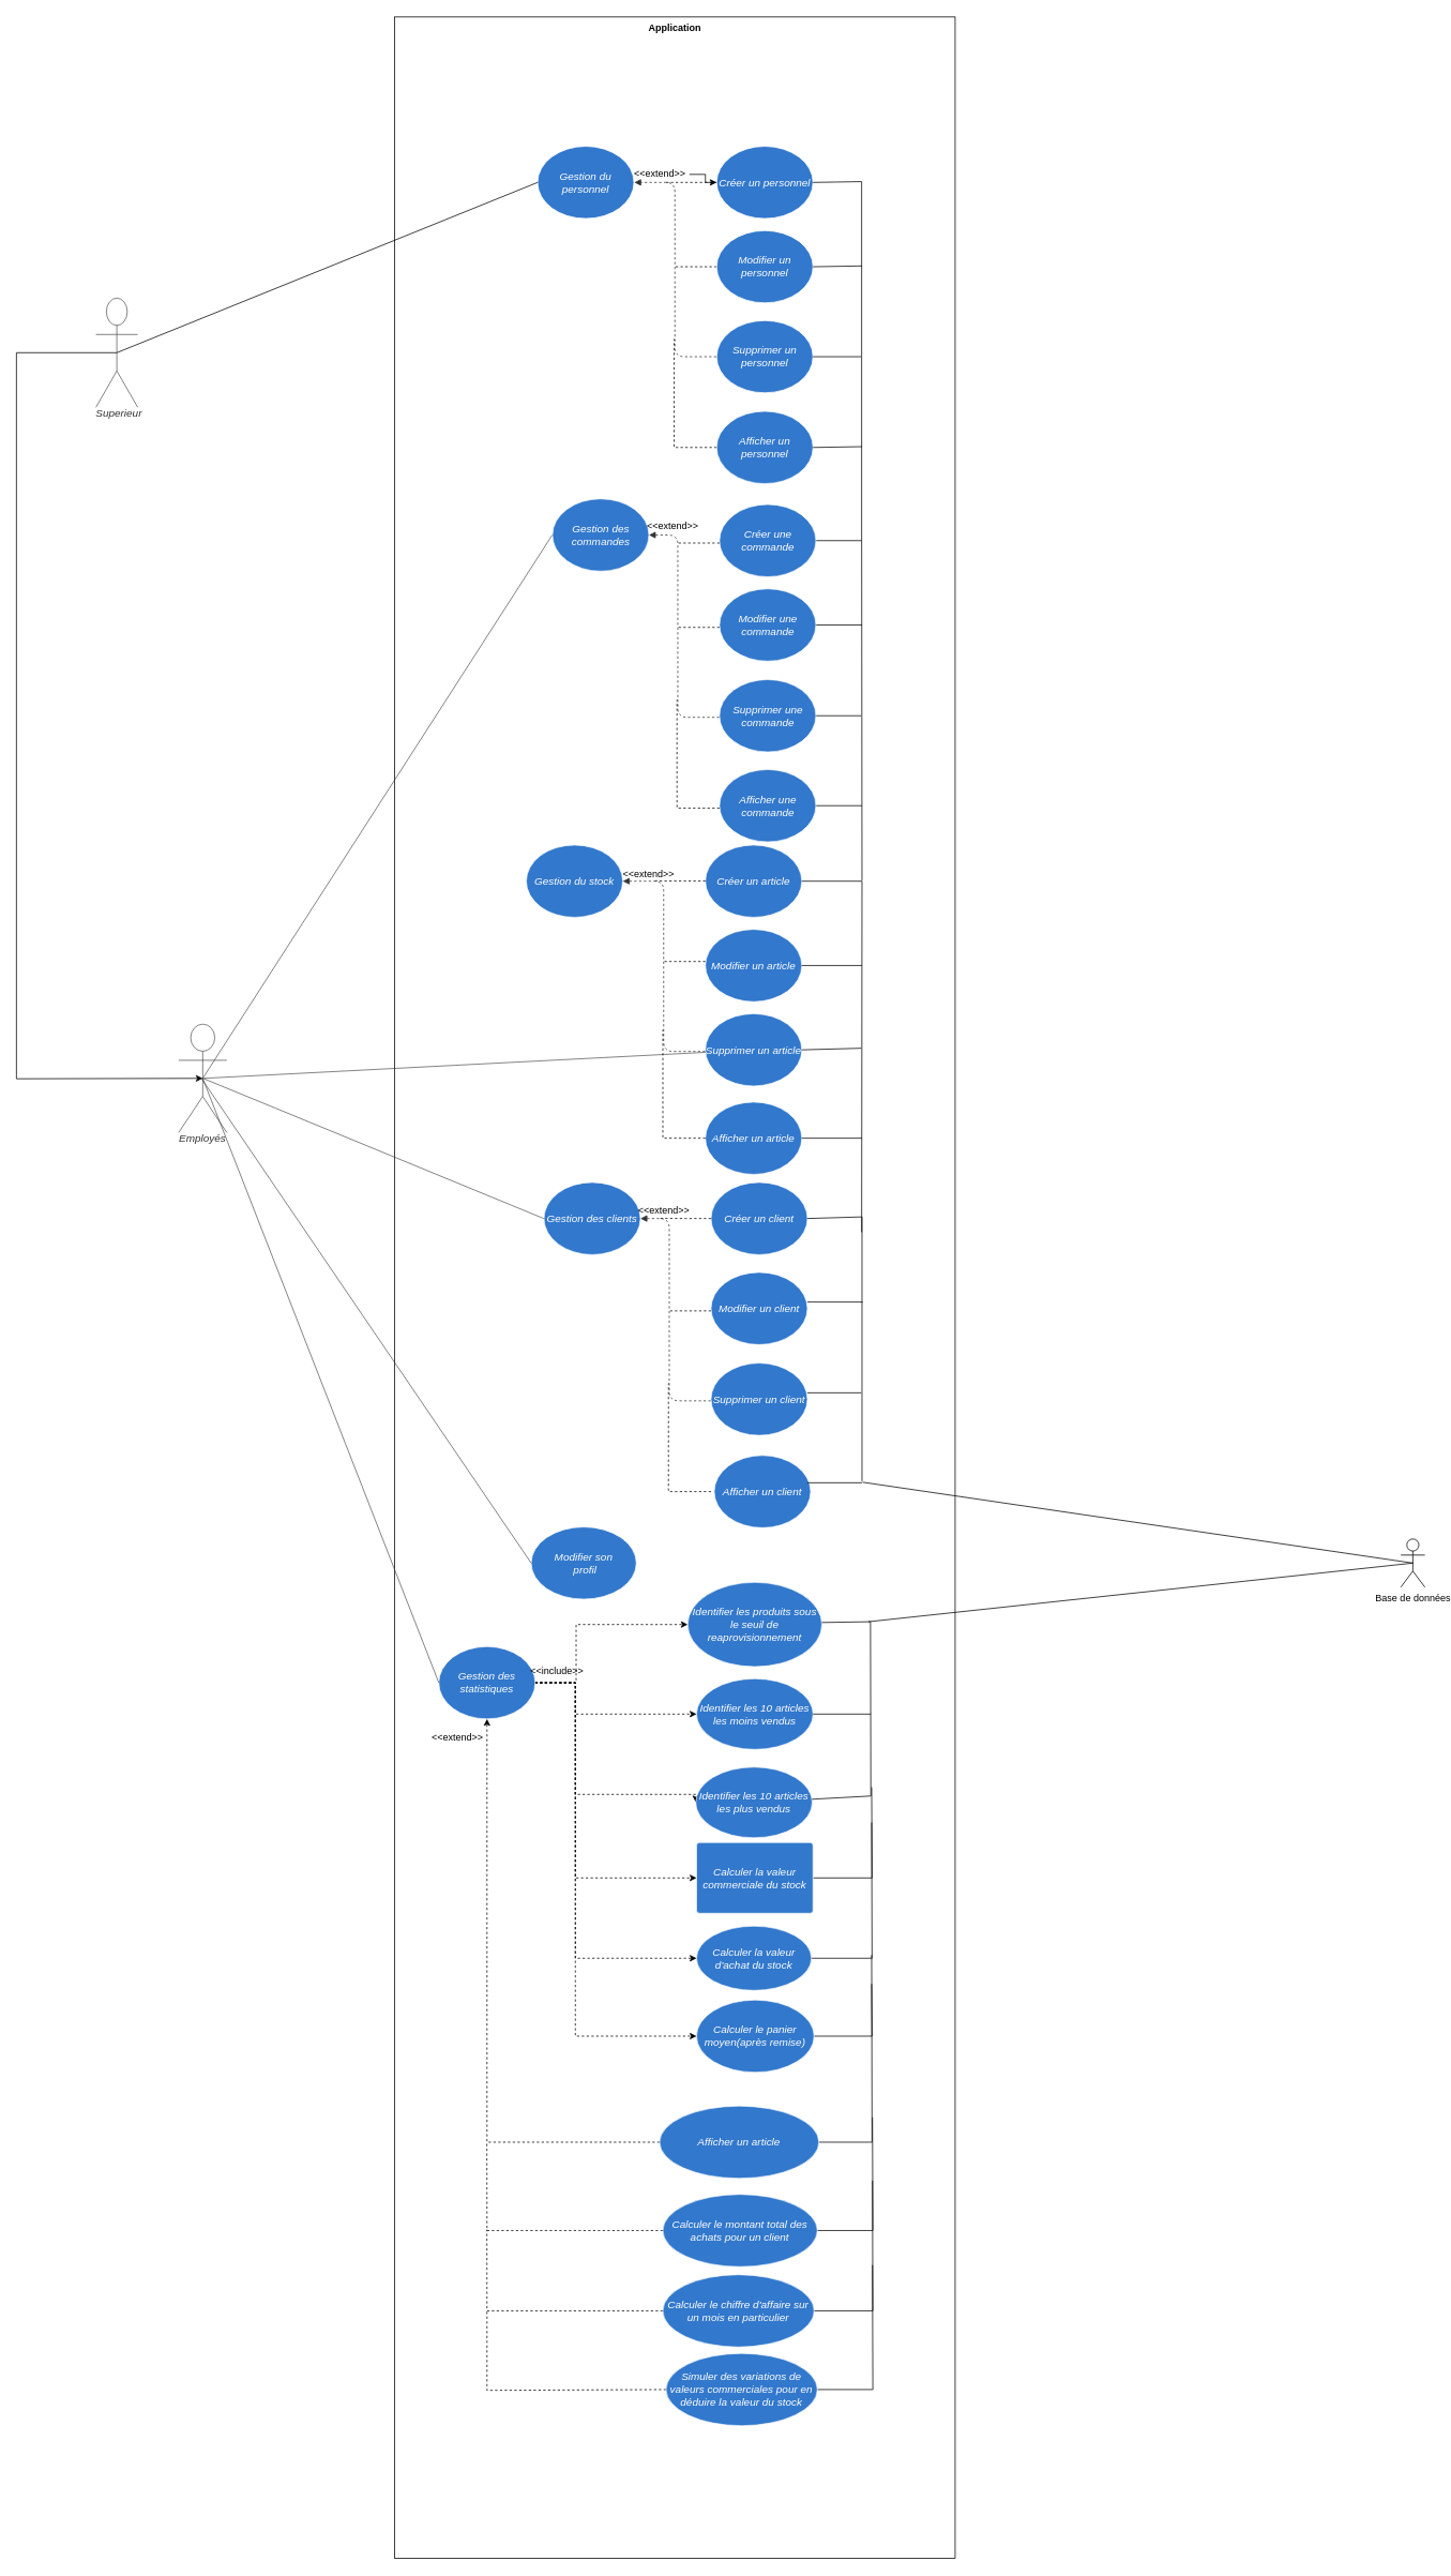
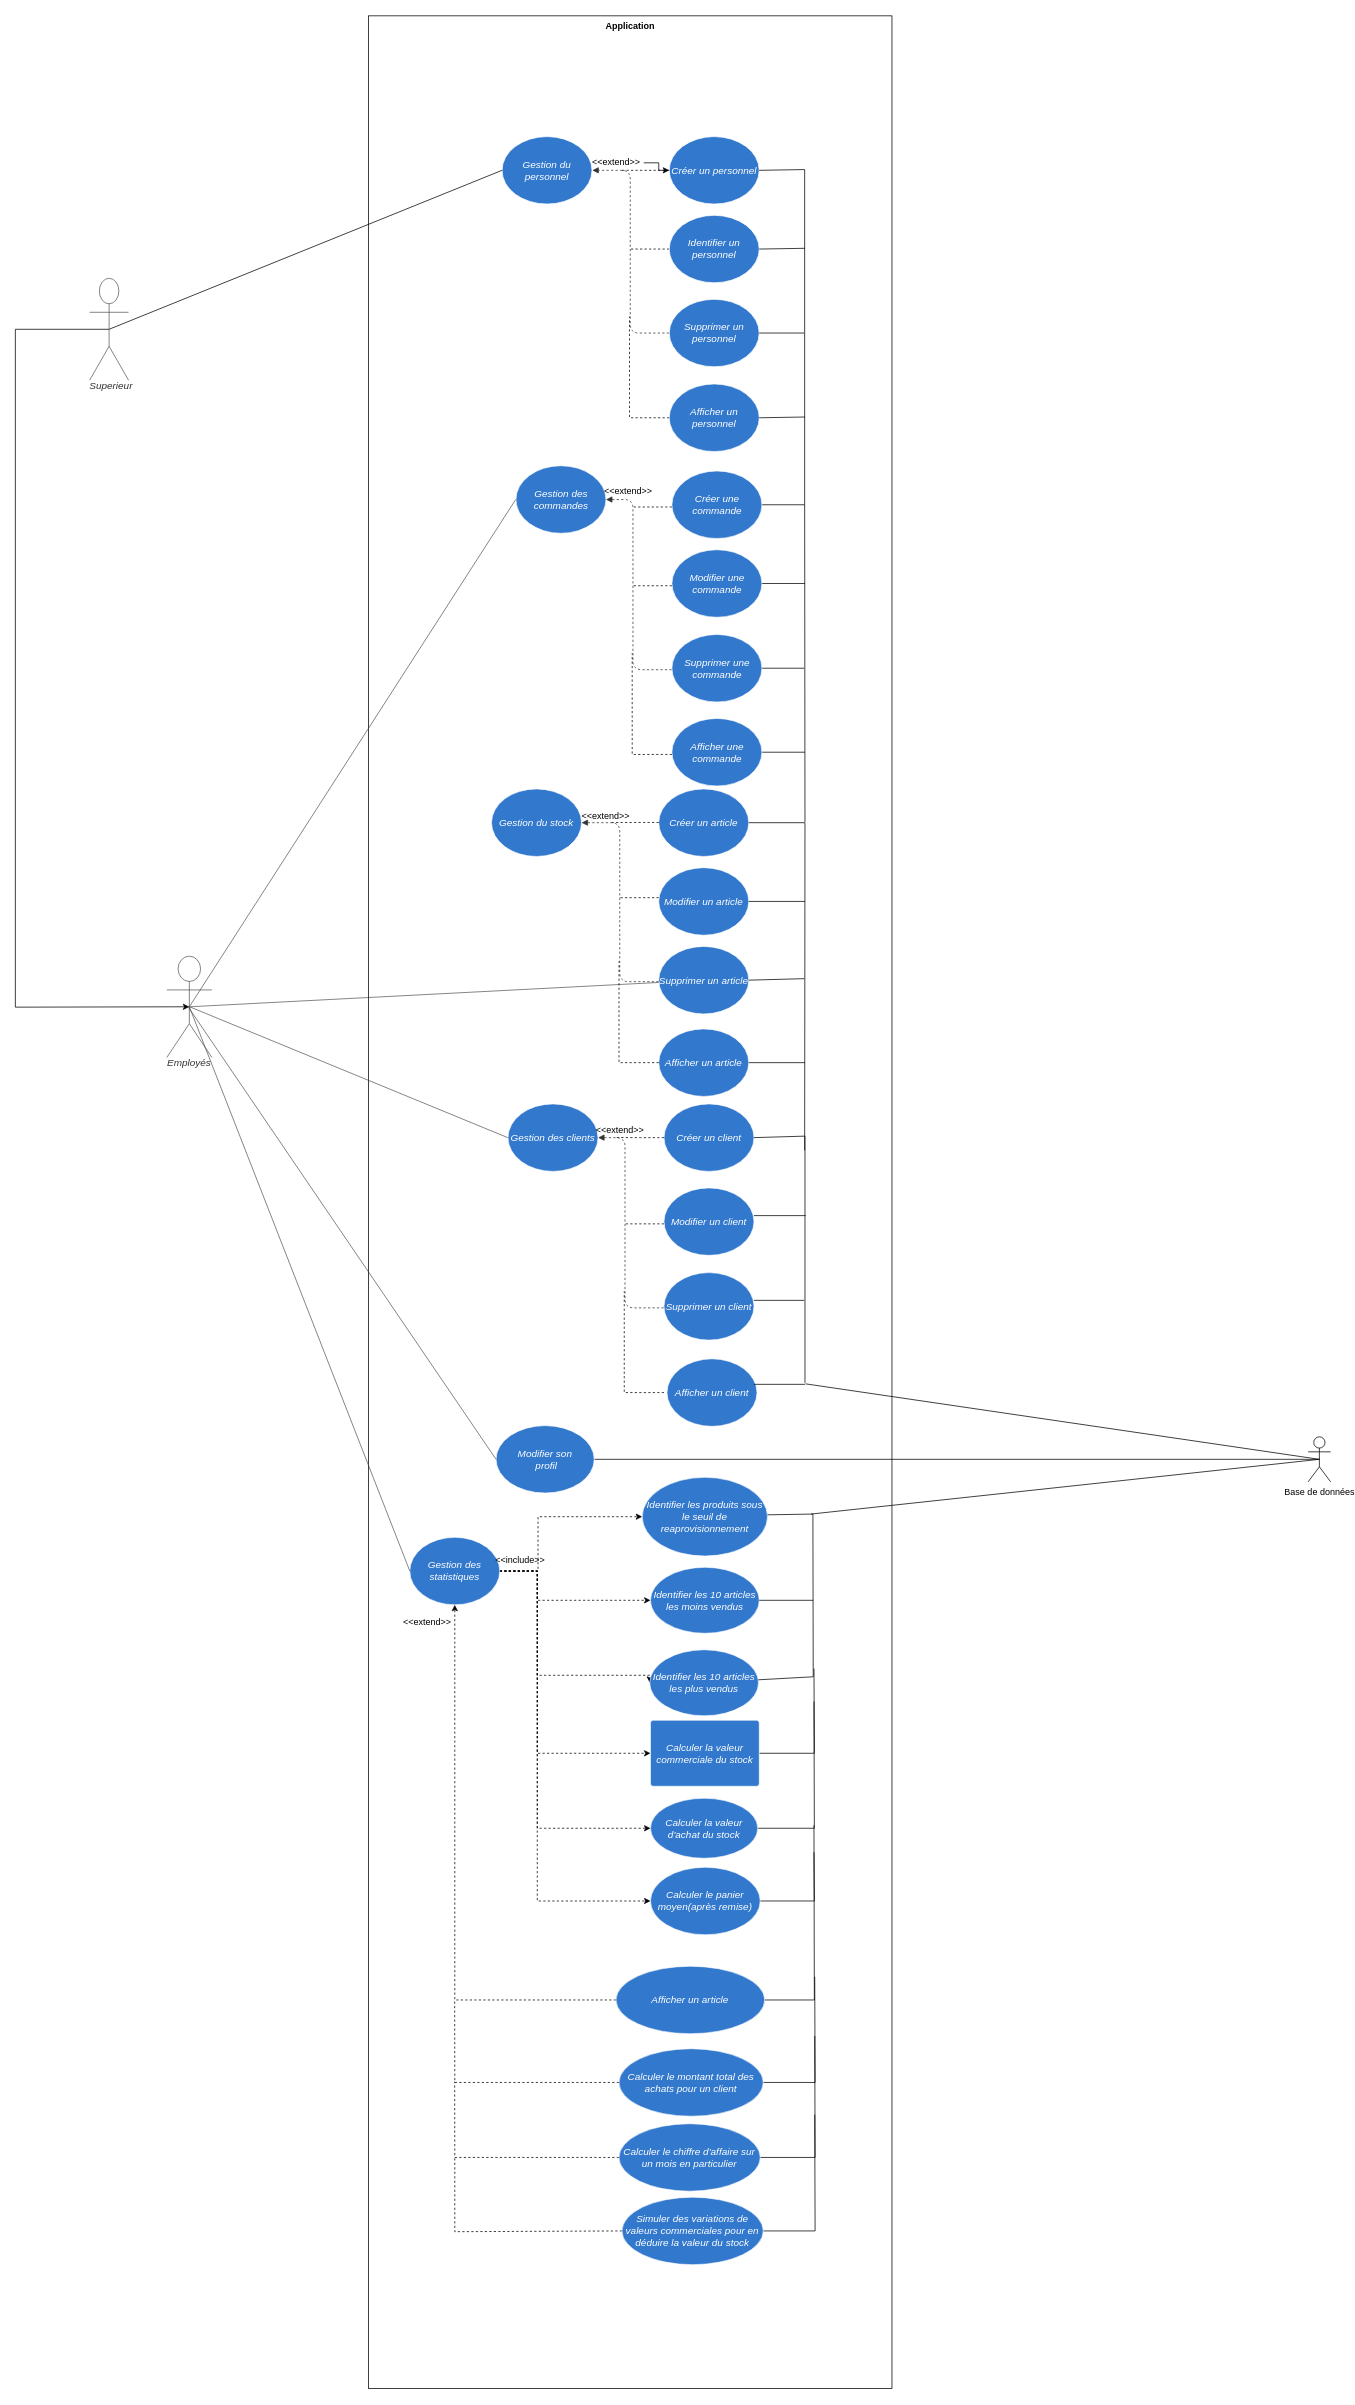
- <mxCell id="10" value="Modifier un personnel" style="html=1;overflow=block;blockSpacing=1;whiteSpace=wrap;ellipse;whiteSpace=wrap;fontSize=13.3;fontColor=#ffffff;fontStyle=2;align=center;spacing=0;verticalAlign=middle;strokeColor=#ffffff;strokeOpacity=100;fillOpacity=100;rounded=1;absoluteArcSize=1;arcSize=7.5;fillColor=#3278cc;strokeWidth=1;" parent="1" vertex="1"><mxGeometry x="892" y="286" width="120" height="90" as="geometry" /></mxCell>
+ <mxCell id="10" value="Identifier un personnel" style="html=1;overflow=block;blockSpacing=1;whiteSpace=wrap;ellipse;whiteSpace=wrap;fontSize=13.3;fontColor=#ffffff;fontStyle=2;align=center;spacing=0;verticalAlign=middle;strokeColor=#ffffff;strokeOpacity=100;fillOpacity=100;rounded=1;absoluteArcSize=1;arcSize=7.5;fillColor=#3278cc;strokeWidth=1;" parent="1" vertex="1"><mxGeometry x="892" y="286" width="120" height="90" as="geometry" /></mxCell>
+ <mxCell id="104" style="edgeStyle=orthogonalEdgeStyle;rounded=0;orthogonalLoop=1;jettySize=auto;html=1;entryX=0.5;entryY=0.5;entryDx=0;entryDy=0;entryPerimeter=0;endArrow=none;endFill=0;" edge="1" parent="1" source="105" target="81"><mxGeometry relative="1" as="geometry" /></mxCell>
